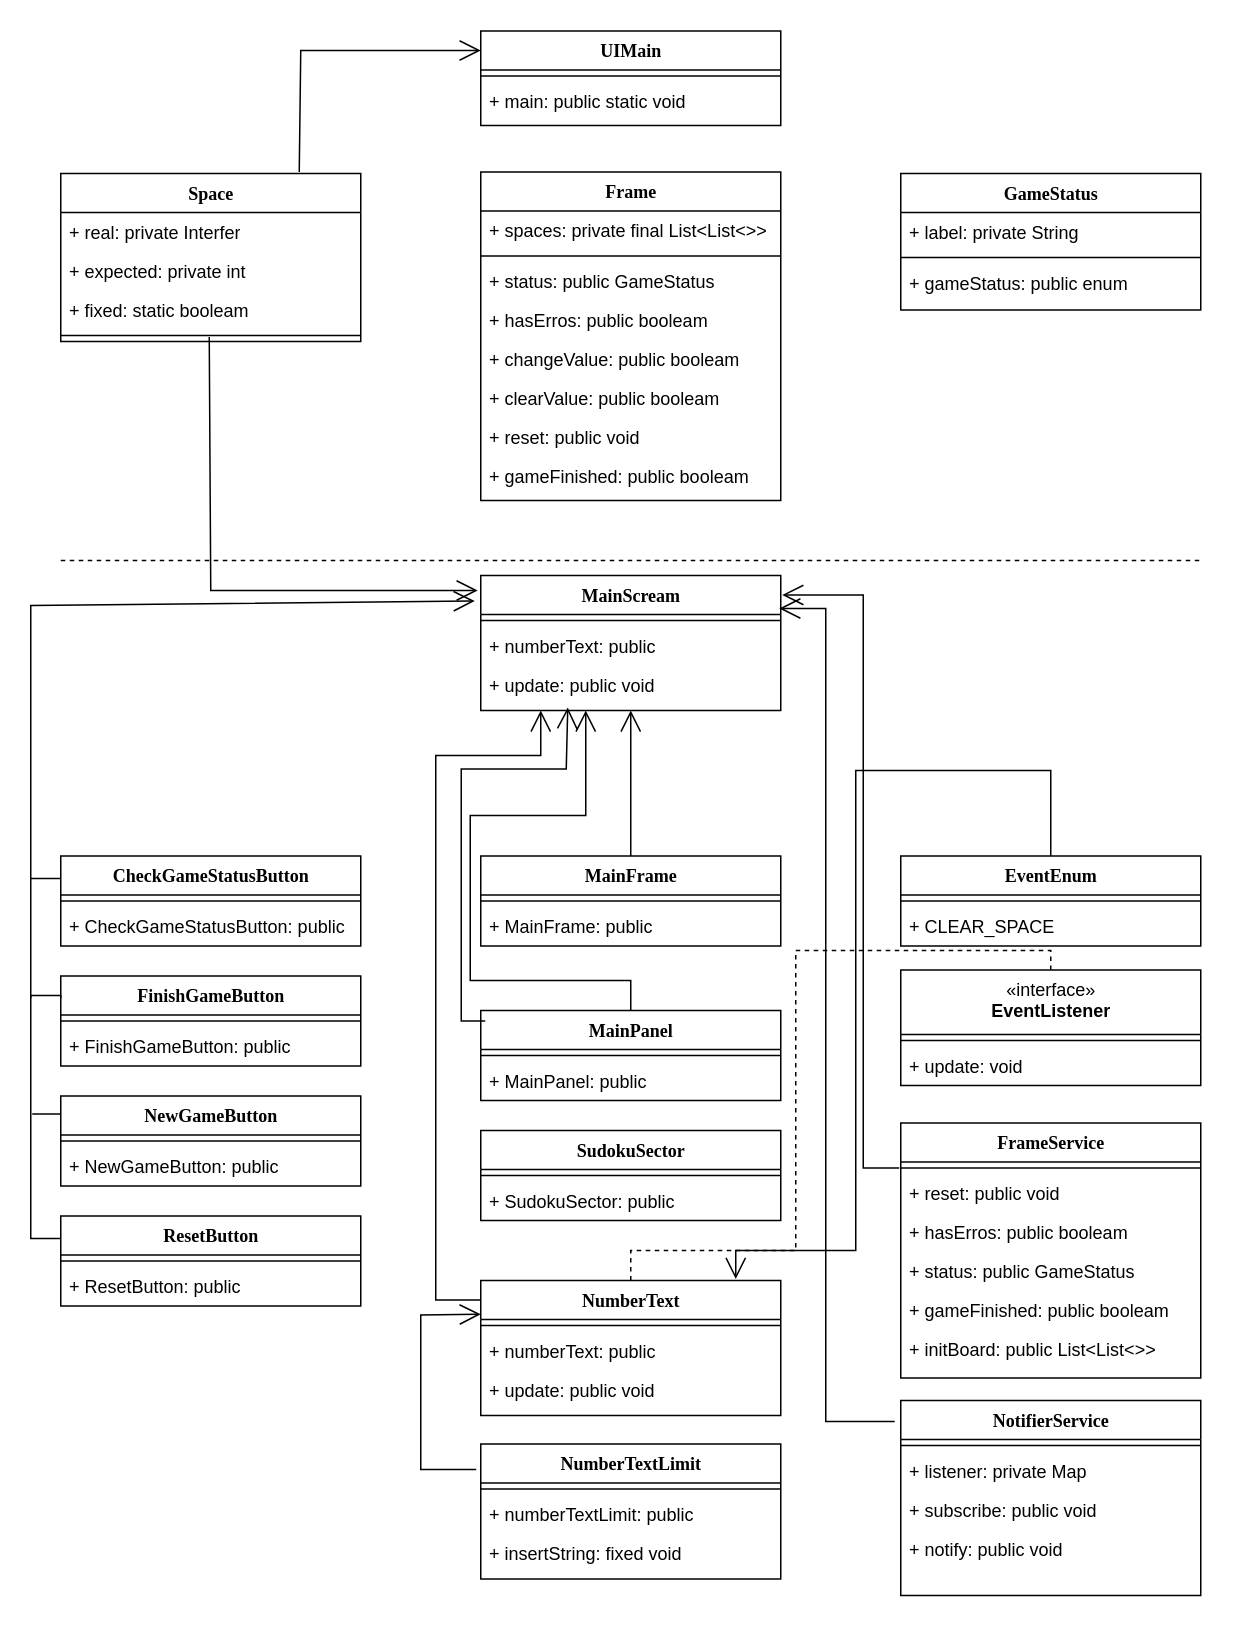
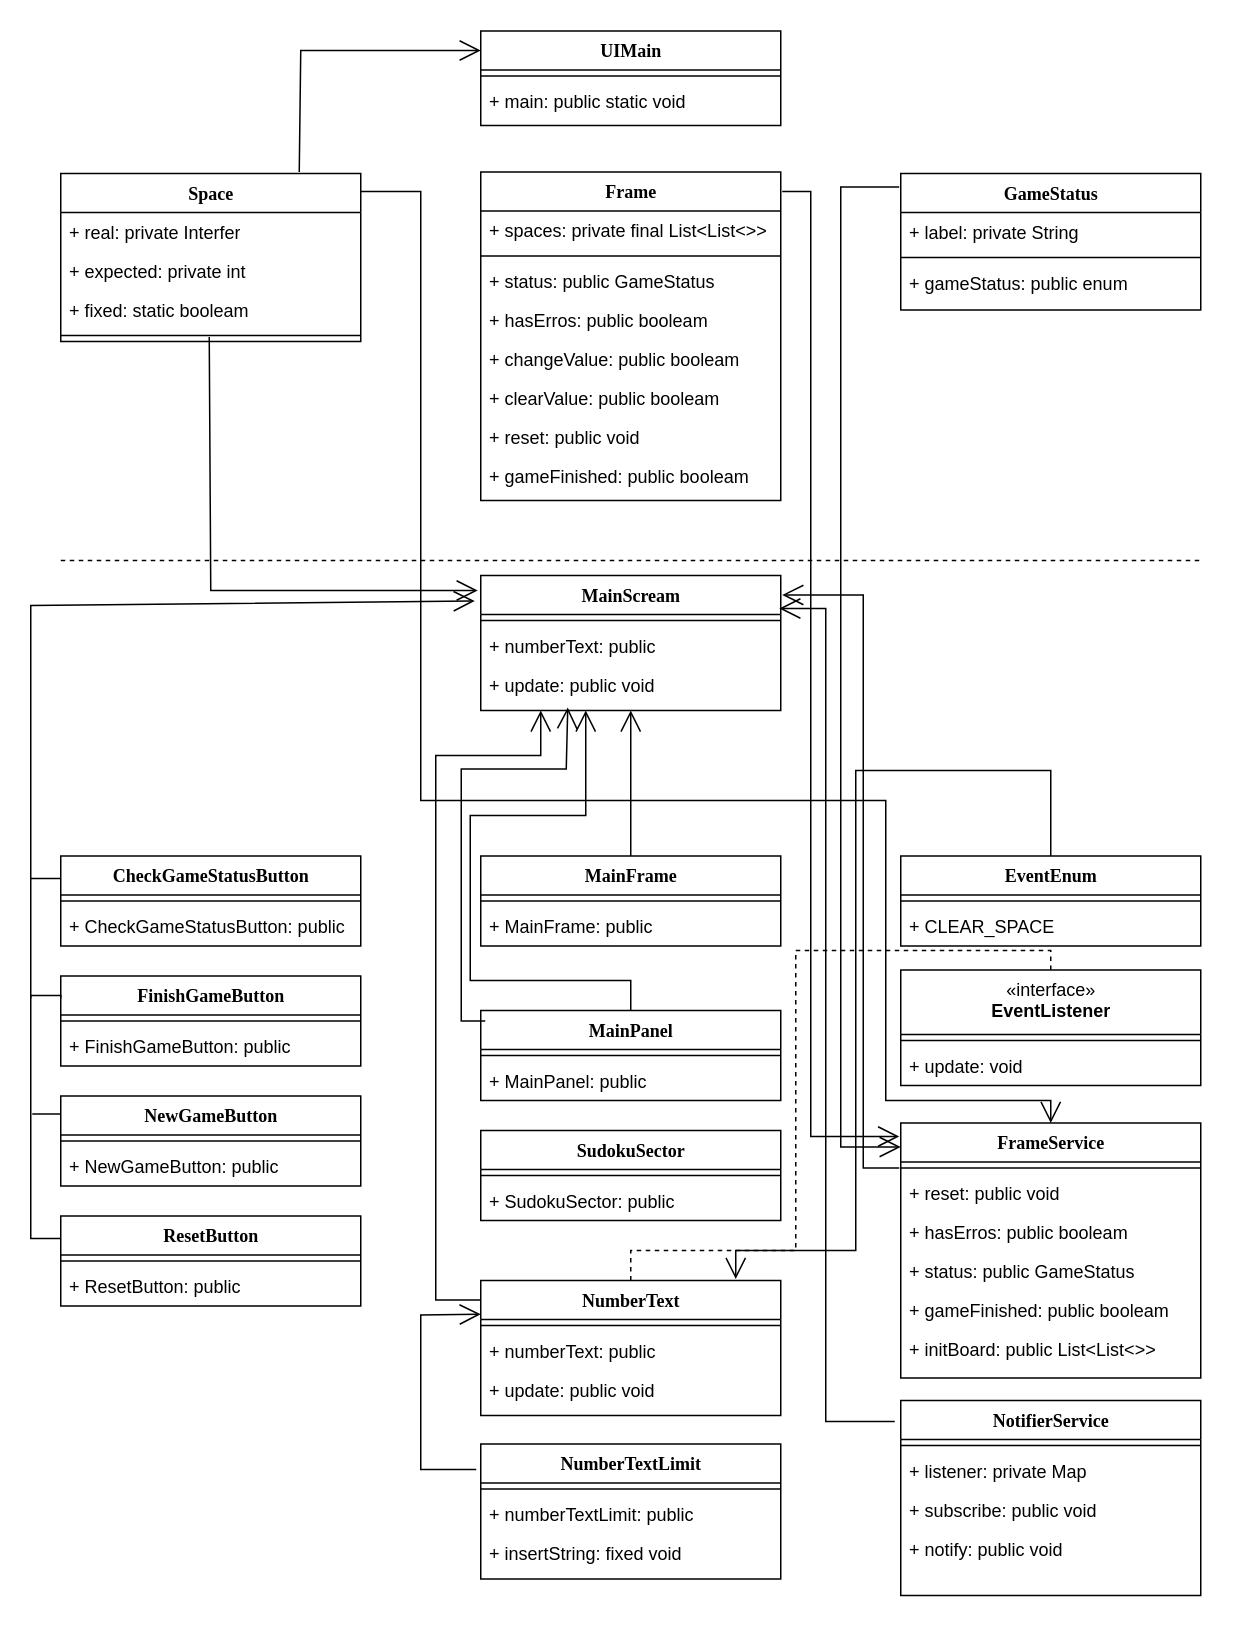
+ <mxCell id="24" value="" style="endArrow=open;endFill=1;endSize=12;html=1;rounded=0;exitX=-0.005;exitY=0.099;exitDx=0;exitDy=0;entryX=0;entryY=0.094;entryDx=0;entryDy=0;entryPerimeter=0;exitPerimeter=0;" parent="1" source="20" target="67" edge="1"><mxGeometry width="160" relative="1" as="geometry"><mxPoint x="280" y="373" as="sourcePoint" /><mxPoint x="560" y="753" as="targetPoint" /><Array as="points"><mxPoint x="560" y="124" /><mxPoint x="560" y="233" /><mxPoint x="560" y="764" /></Array></mxGeometry></mxCell>
+ <mxCell id="79" value="" style="endArrow=open;endFill=1;endSize=12;html=1;rounded=0;exitX=1.005;exitY=0.059;exitDx=0;exitDy=0;entryX=-0.005;entryY=0.053;entryDx=0;entryDy=0;entryPerimeter=0;exitPerimeter=0;" edge="1" parent="1" source="7" target="67"><mxGeometry width="160" relative="1" as="geometry"><mxPoint x="609" y="183" as="sourcePoint" /><mxPoint x="610" y="818" as="targetPoint" /><Array as="points"><mxPoint x="540" y="127" /><mxPoint x="540" y="303" /><mxPoint x="540" y="757" /></Array></mxGeometry></mxCell>
+ <mxCell id="19" value="" style="endArrow=open;endFill=1;endSize=12;html=1;rounded=0;exitX=1;exitY=0.107;exitDx=0;exitDy=0;exitPerimeter=0;entryX=0.5;entryY=0;entryDx=0;entryDy=0;" parent="1" source="2" target="67" edge="1"><mxGeometry width="160" relative="1" as="geometry"><mxPoint x="350" y="472" as="sourcePoint" /><mxPoint x="700" y="733" as="targetPoint" /><Array as="points"><mxPoint x="280" y="127" /><mxPoint x="280" y="533" /><mxPoint x="590" y="533" /><mxPoint x="590" y="733" /><mxPoint x="700" y="733" /></Array></mxGeometry></mxCell>
